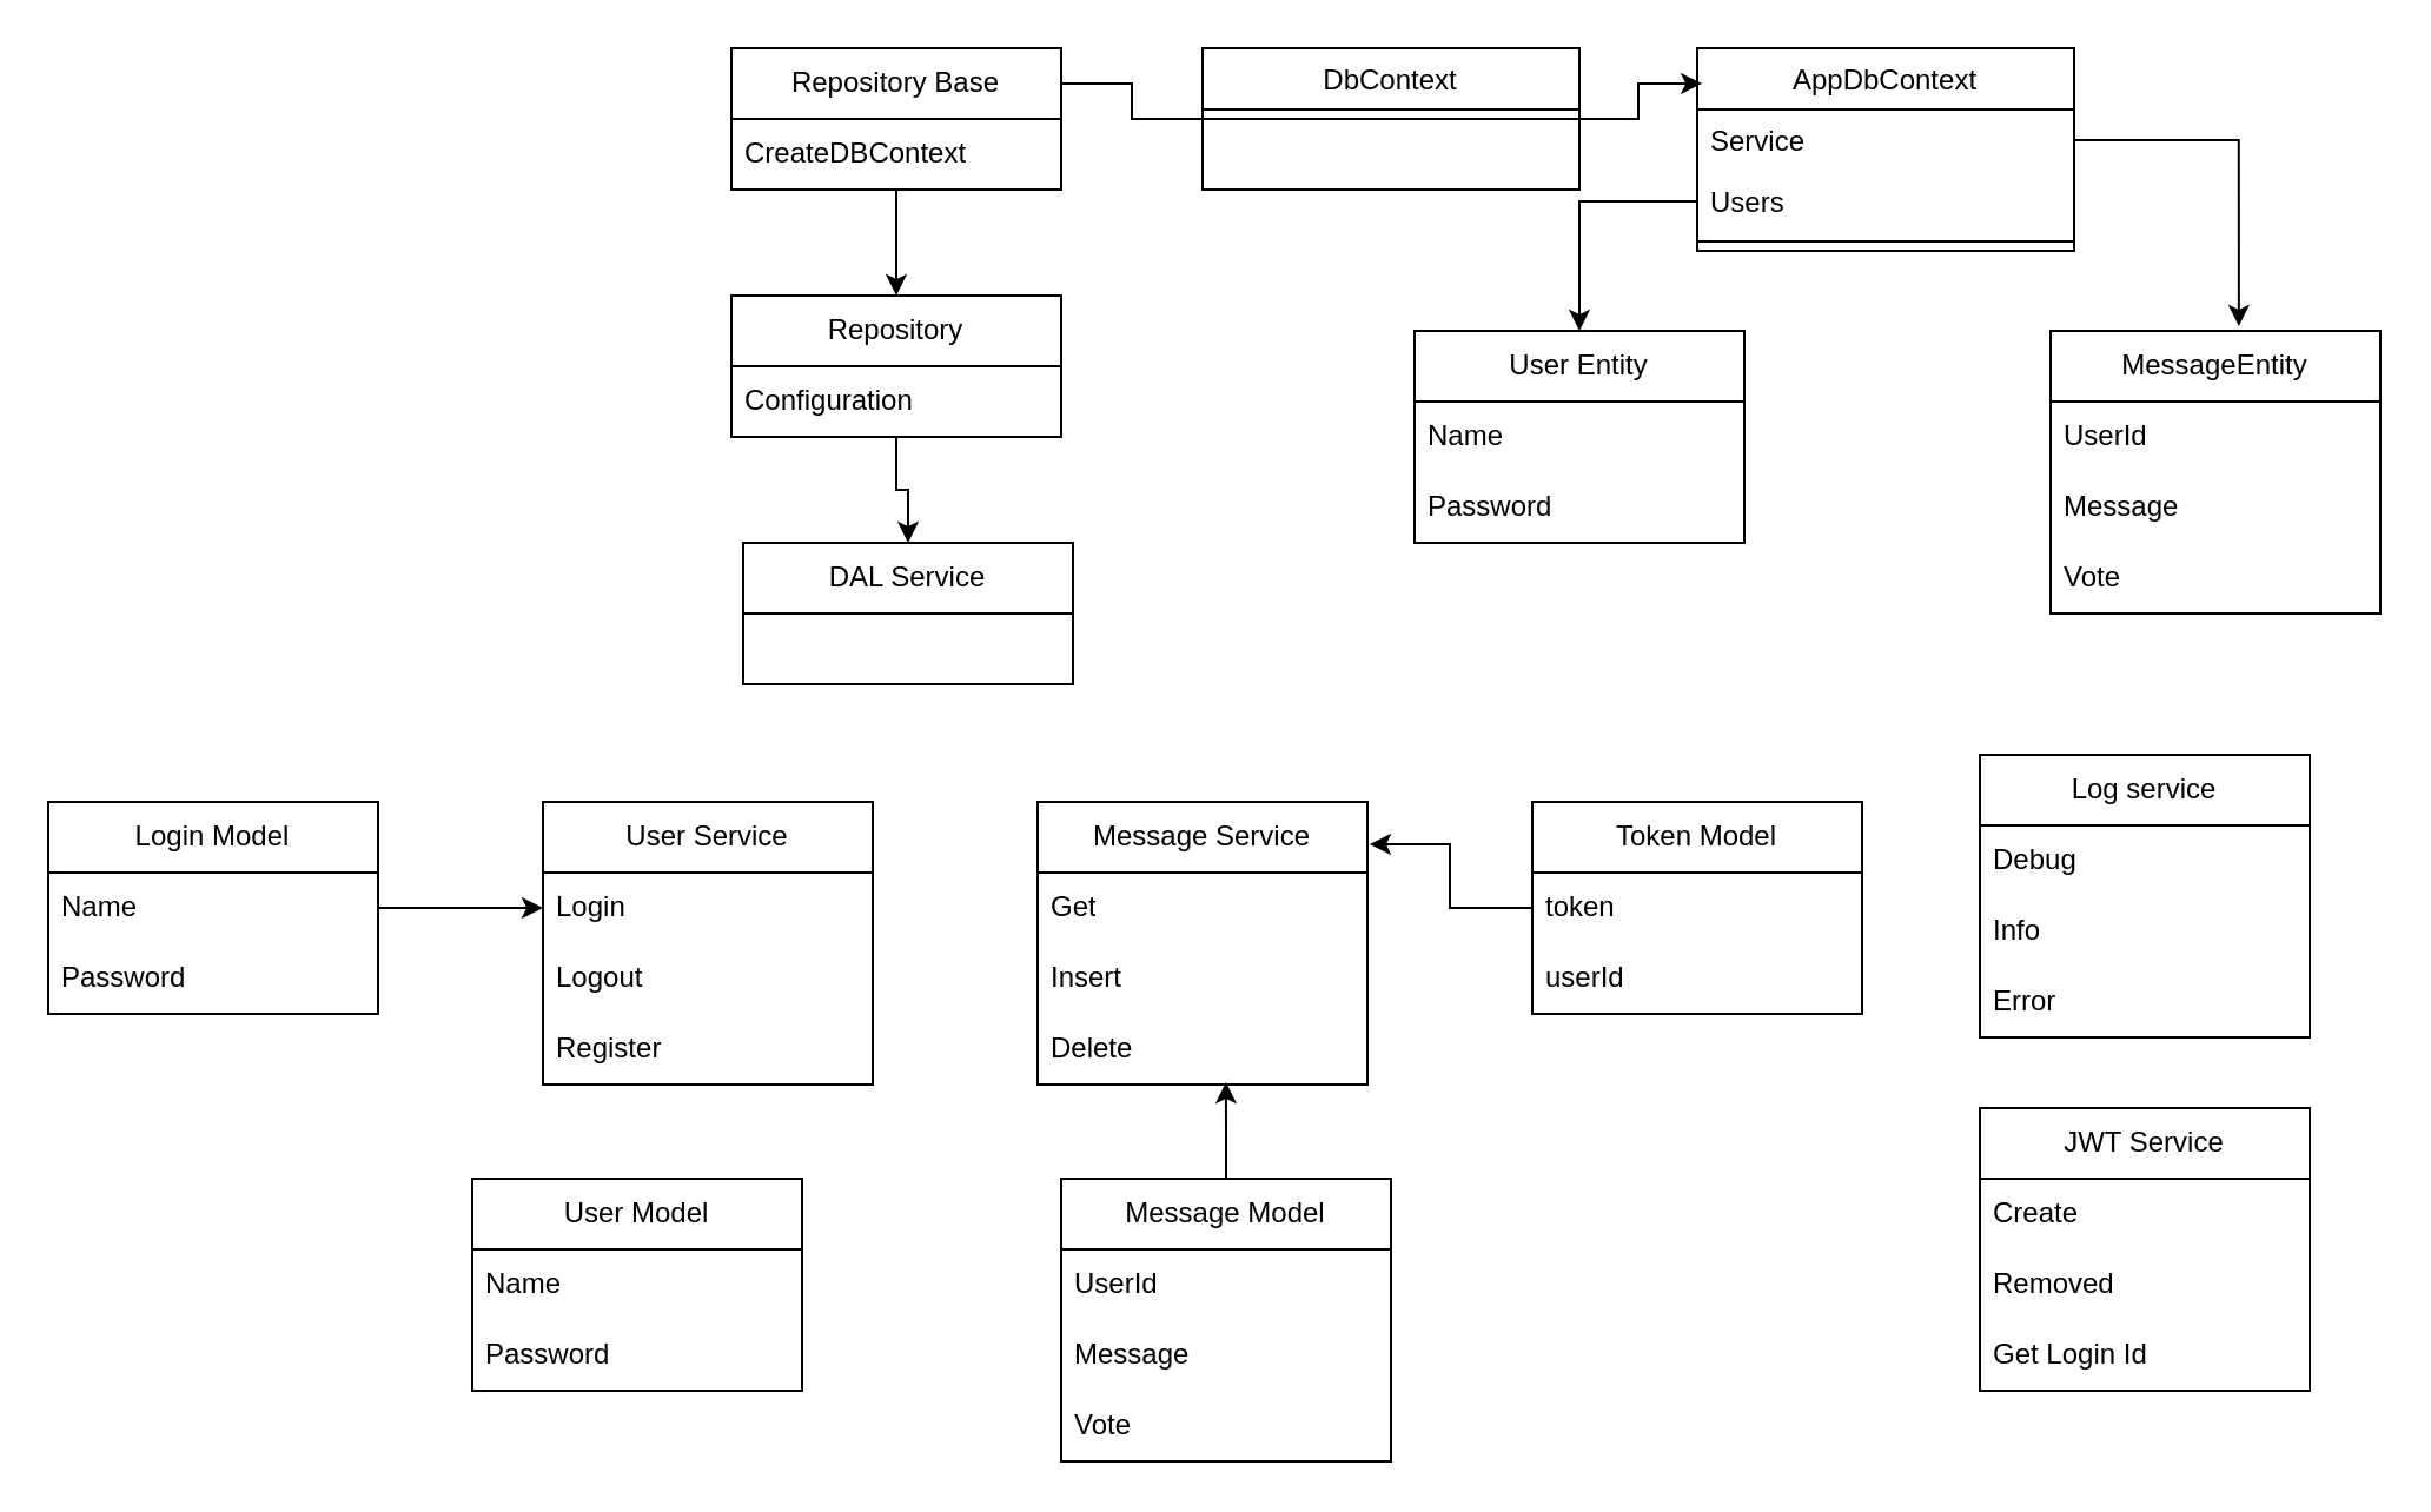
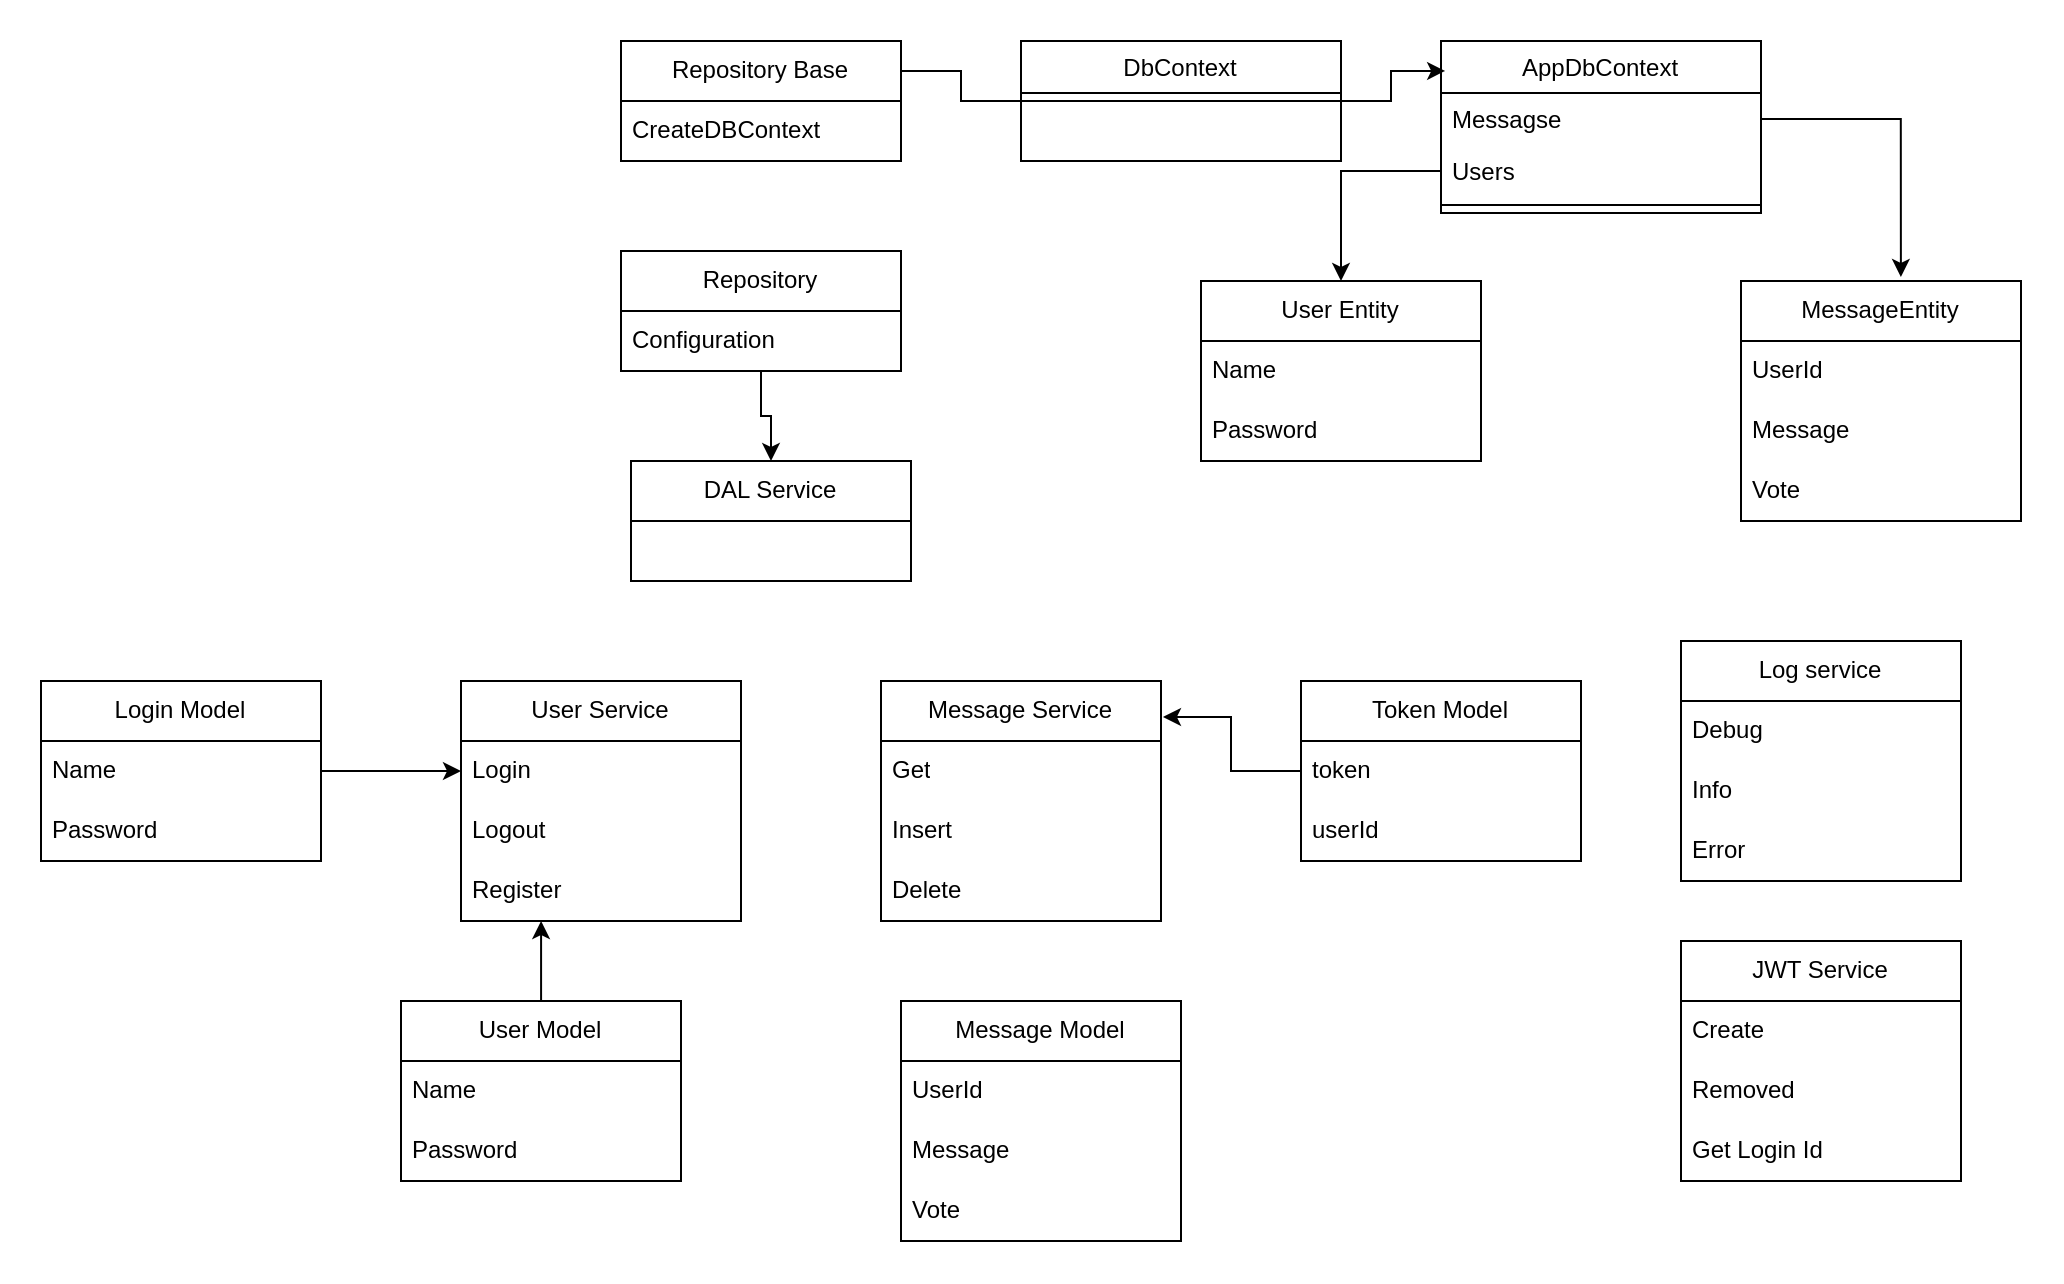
- <mxCell id="6" value="Service" style="text;align=left;verticalAlign=top;spacingLeft=4;spacingRight=4;overflow=hidden;rotatable=0;points=[[0,0.5],[1,0.5]];portConstraint=eastwest;" parent="5" vertex="1"><mxGeometry y="26" width="160" height="26" as="geometry" /></mxCell>
+ <mxCell id="6" value="Messagse" style="text;align=left;verticalAlign=top;spacingLeft=4;spacingRight=4;overflow=hidden;rotatable=0;points=[[0,0.5],[1,0.5]];portConstraint=eastwest;" parent="5" vertex="1"><mxGeometry y="26" width="160" height="26" as="geometry" /></mxCell>
- <mxCell id="19" style="edgeStyle=orthogonalEdgeStyle;rounded=0;orthogonalLoop=1;jettySize=auto;html=1;entryX=0.5;entryY=0;entryDx=0;entryDy=0;" edge="1" parent="1" source="20" target="23"><mxGeometry relative="1" as="geometry" /></mxCell>
- <mxCell id="49" style="edgeStyle=orthogonalEdgeStyle;rounded=0;orthogonalLoop=1;jettySize=auto;html=1;entryX=0.571;entryY=0.967;entryDx=0;entryDy=0;entryPerimeter=0;" edge="1" parent="1" source="34" target="29"><mxGeometry relative="1" as="geometry" /></mxCell>
+ <mxCell id="48" style="edgeStyle=orthogonalEdgeStyle;rounded=0;orthogonalLoop=1;jettySize=auto;html=1;entryX=0.286;entryY=1;entryDx=0;entryDy=0;entryPerimeter=0;" edge="1" parent="1" source="38" target="33"><mxGeometry relative="1" as="geometry" /></mxCell>
